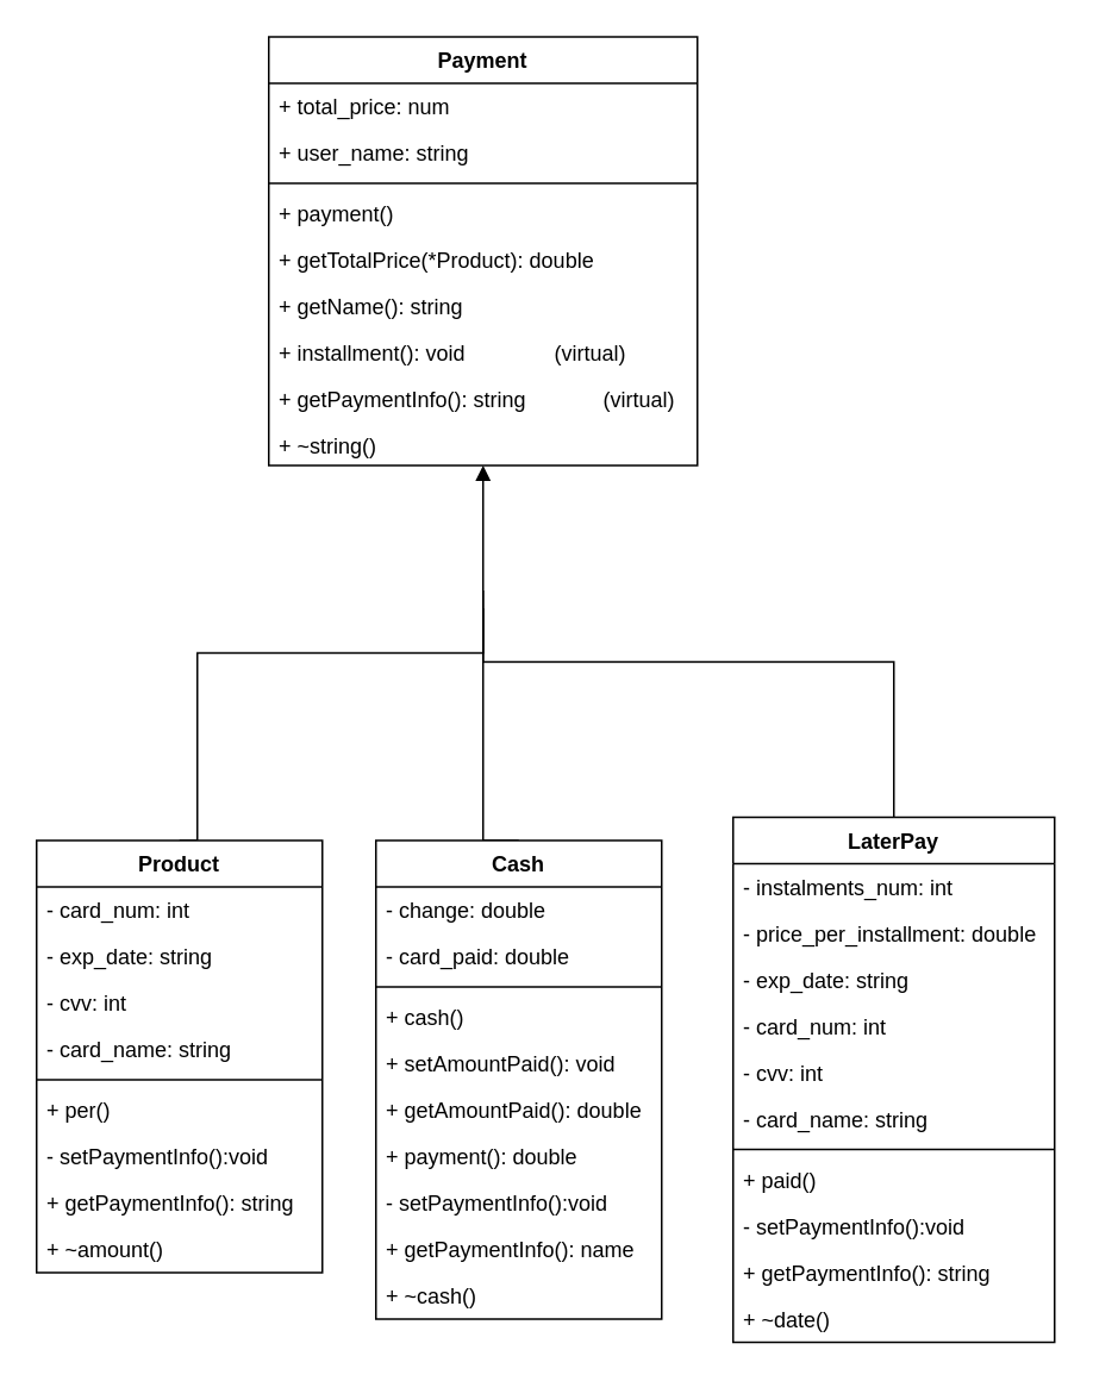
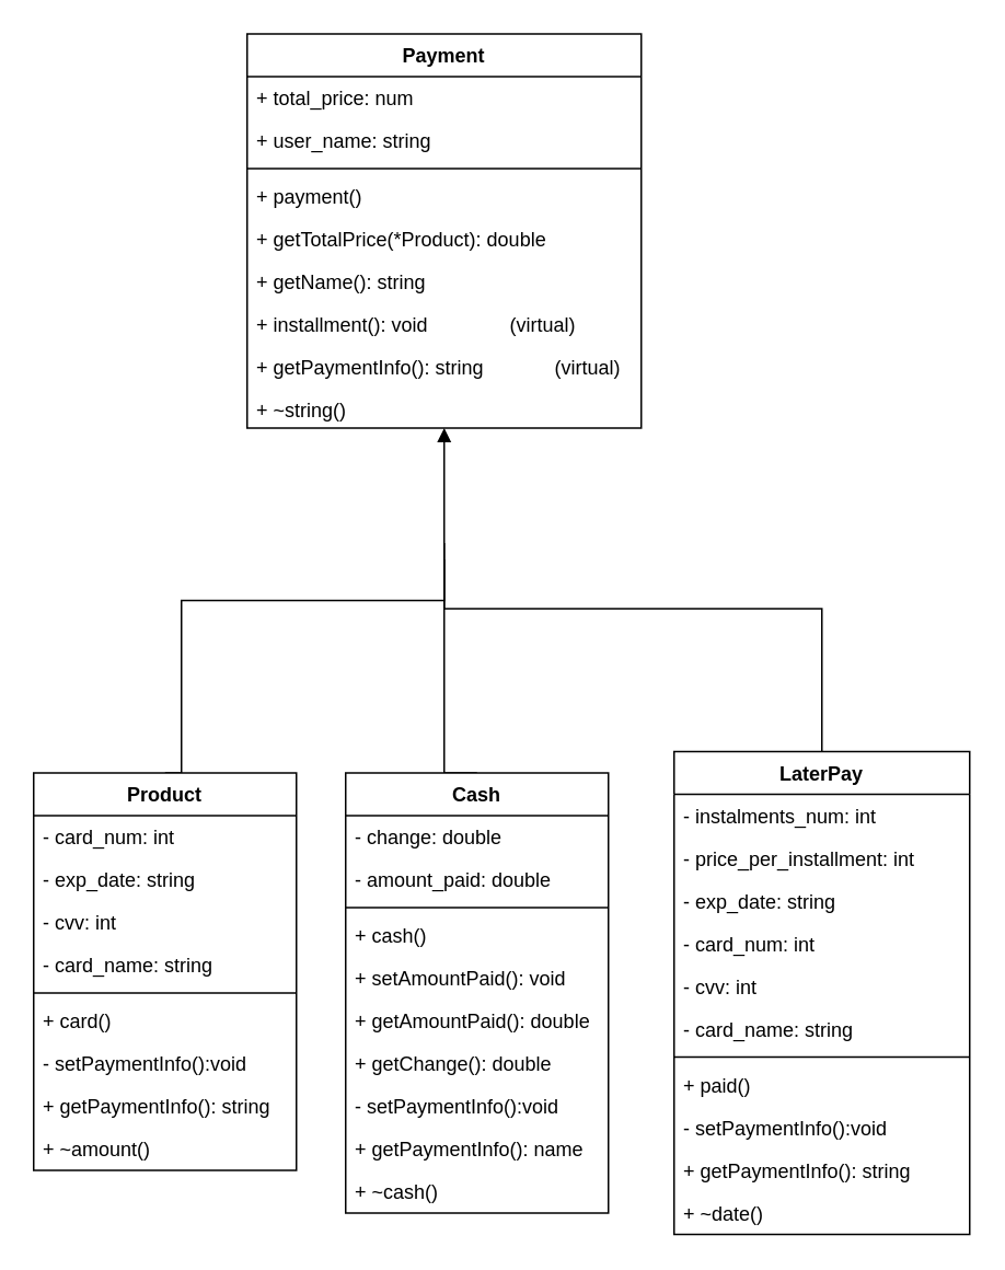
- <mxCell id="28" value="- price_per_installment: double" style="text;strokeColor=none;fillColor=none;align=left;verticalAlign=top;spacingLeft=4;spacingRight=4;overflow=hidden;rotatable=0;points=[[0,0.5],[1,0.5]];portConstraint=eastwest;" vertex="1" parent="26"><mxGeometry y="52" width="180" height="26" as="geometry" /></mxCell>
+ <mxCell id="28" value="- price_per_installment: int" style="text;strokeColor=none;fillColor=none;align=left;verticalAlign=top;spacingLeft=4;spacingRight=4;overflow=hidden;rotatable=0;points=[[0,0.5],[1,0.5]];portConstraint=eastwest;" vertex="1" parent="26"><mxGeometry y="52" width="180" height="26" as="geometry" /></mxCell>
- <mxCell id="16" value="- card_paid: double" style="text;strokeColor=none;fillColor=none;align=left;verticalAlign=top;spacingLeft=4;spacingRight=4;overflow=hidden;rotatable=0;points=[[0,0.5],[1,0.5]];portConstraint=eastwest;" vertex="1" parent="14"><mxGeometry y="52" width="160" height="26" as="geometry" /></mxCell>
+ <mxCell id="16" value="- amount_paid: double" style="text;strokeColor=none;fillColor=none;align=left;verticalAlign=top;spacingLeft=4;spacingRight=4;overflow=hidden;rotatable=0;points=[[0,0.5],[1,0.5]];portConstraint=eastwest;" vertex="1" parent="14"><mxGeometry y="52" width="160" height="26" as="geometry" /></mxCell>
- <mxCell id="9" value="+ per()&#10;" style="text;strokeColor=none;fillColor=none;align=left;verticalAlign=top;spacingLeft=4;spacingRight=4;overflow=hidden;rotatable=0;points=[[0,0.5],[1,0.5]];portConstraint=eastwest;" parent="3" vertex="1"><mxGeometry y="138" width="160" height="26" as="geometry" /></mxCell>
+ <mxCell id="9" value="+ card()&#10;" style="text;strokeColor=none;fillColor=none;align=left;verticalAlign=top;spacingLeft=4;spacingRight=4;overflow=hidden;rotatable=0;points=[[0,0.5],[1,0.5]];portConstraint=eastwest;" parent="3" vertex="1"><mxGeometry y="138" width="160" height="26" as="geometry" /></mxCell>
- <mxCell id="21" value="+ payment(): double" style="text;strokeColor=none;fillColor=none;align=left;verticalAlign=top;spacingLeft=4;spacingRight=4;overflow=hidden;rotatable=0;points=[[0,0.5],[1,0.5]];portConstraint=eastwest;" vertex="1" parent="14"><mxGeometry y="164" width="160" height="26" as="geometry" /></mxCell>
+ <mxCell id="21" value="+ getChange(): double" style="text;strokeColor=none;fillColor=none;align=left;verticalAlign=top;spacingLeft=4;spacingRight=4;overflow=hidden;rotatable=0;points=[[0,0.5],[1,0.5]];portConstraint=eastwest;" vertex="1" parent="14"><mxGeometry y="164" width="160" height="26" as="geometry" /></mxCell>
